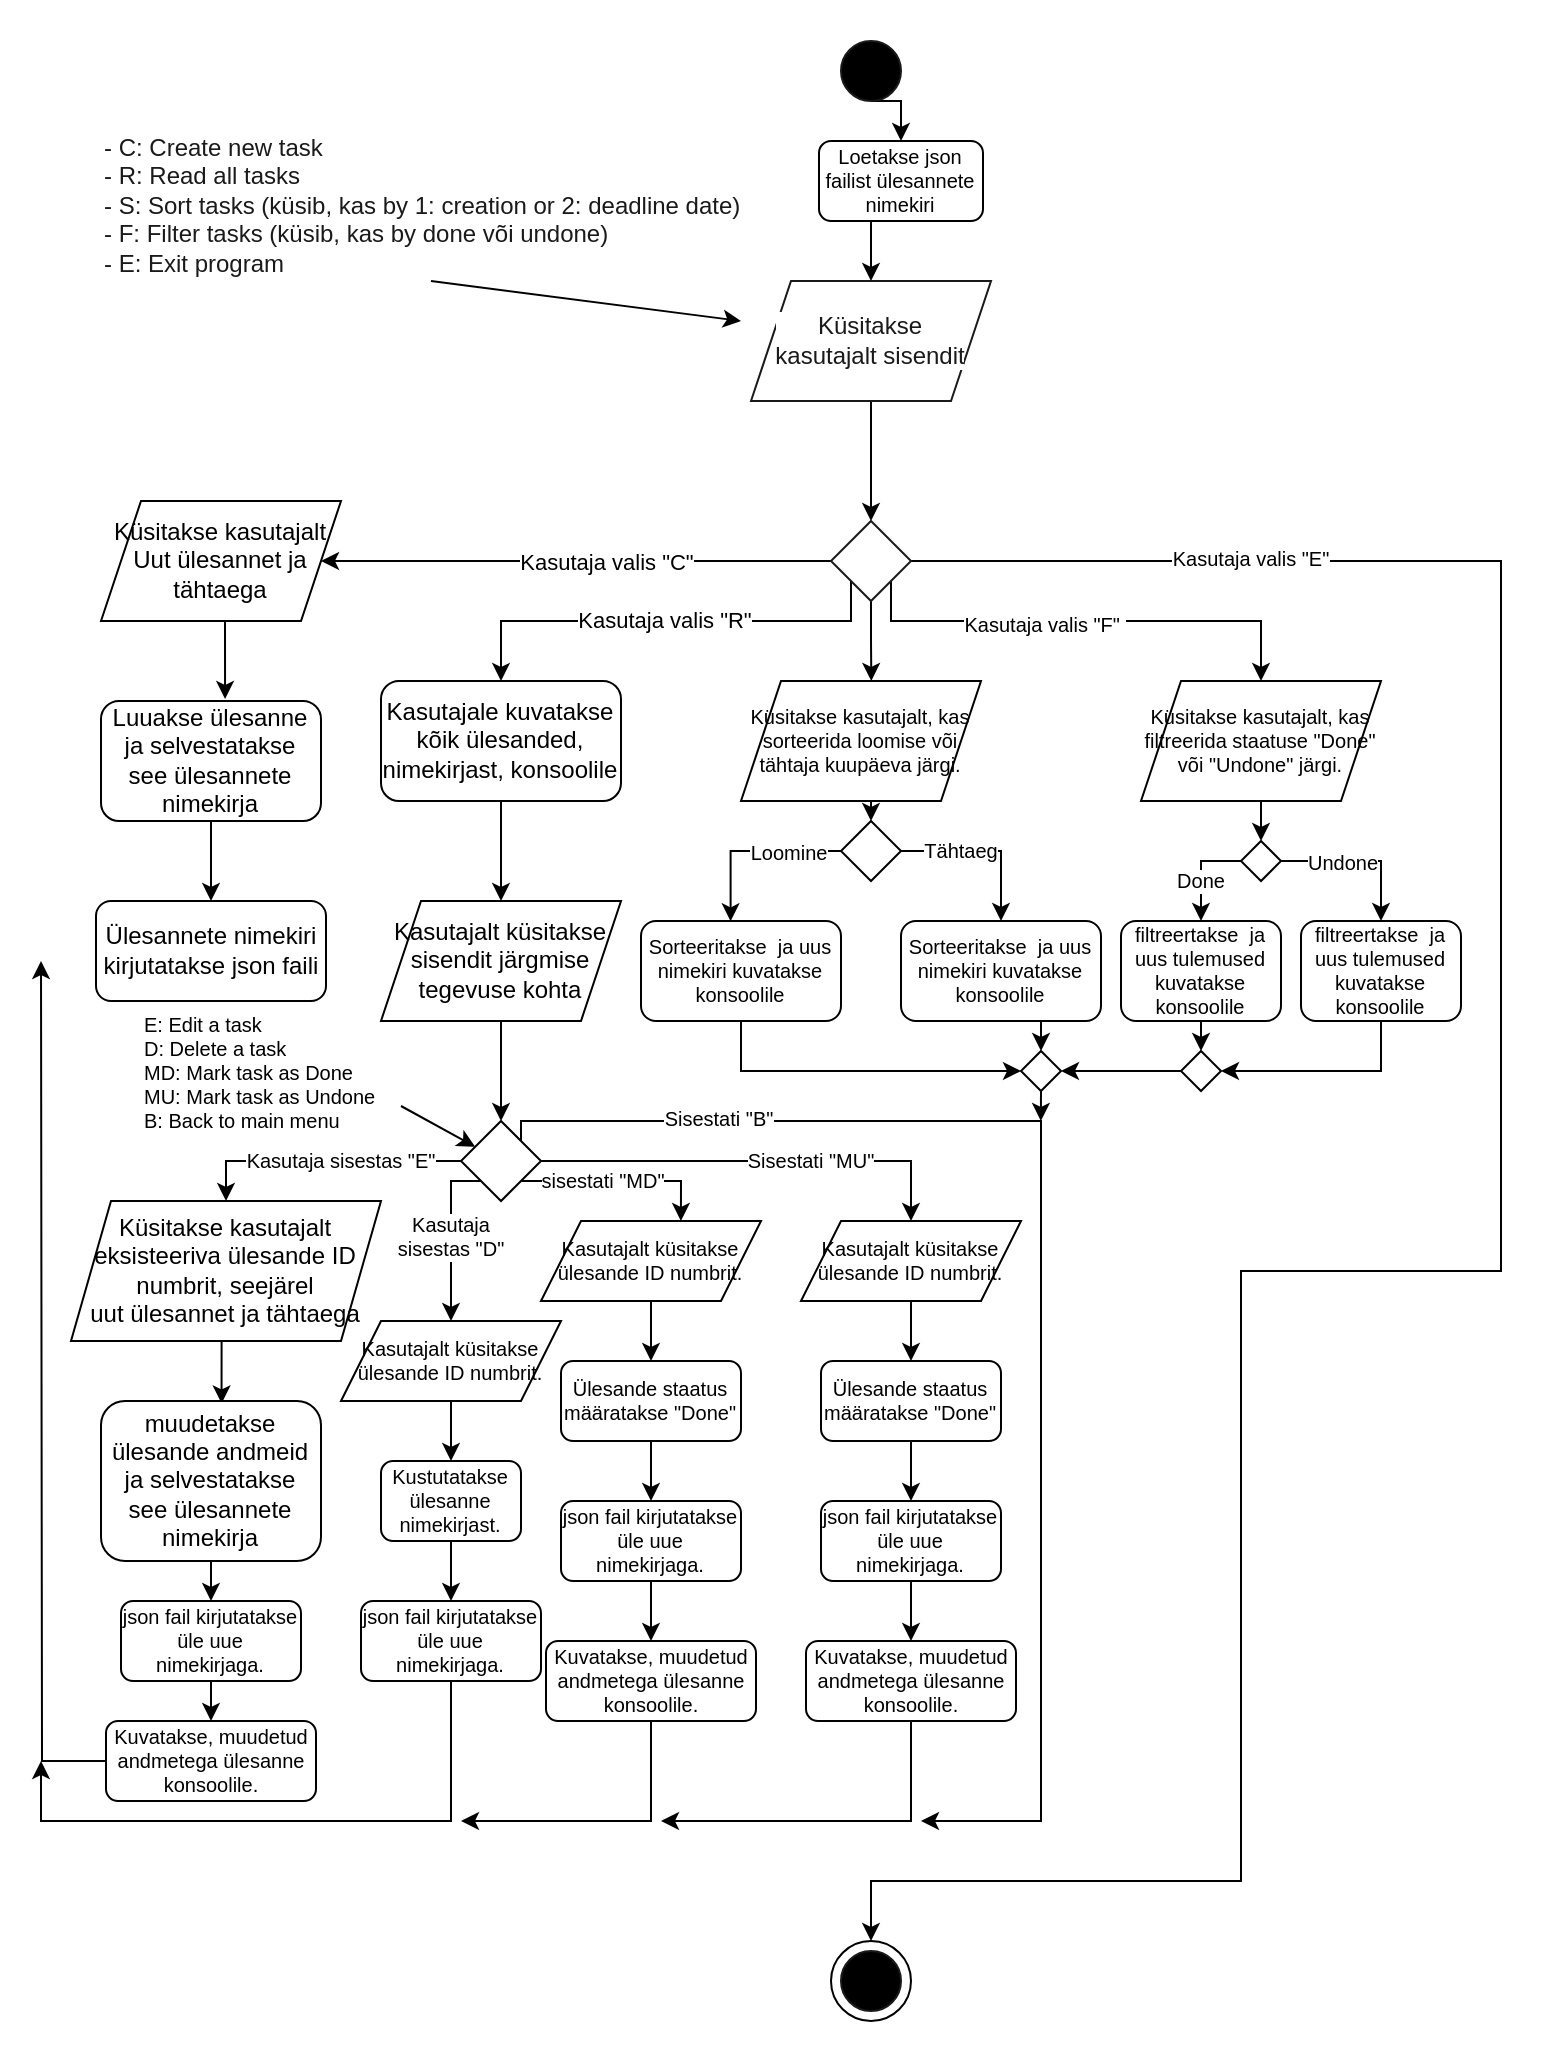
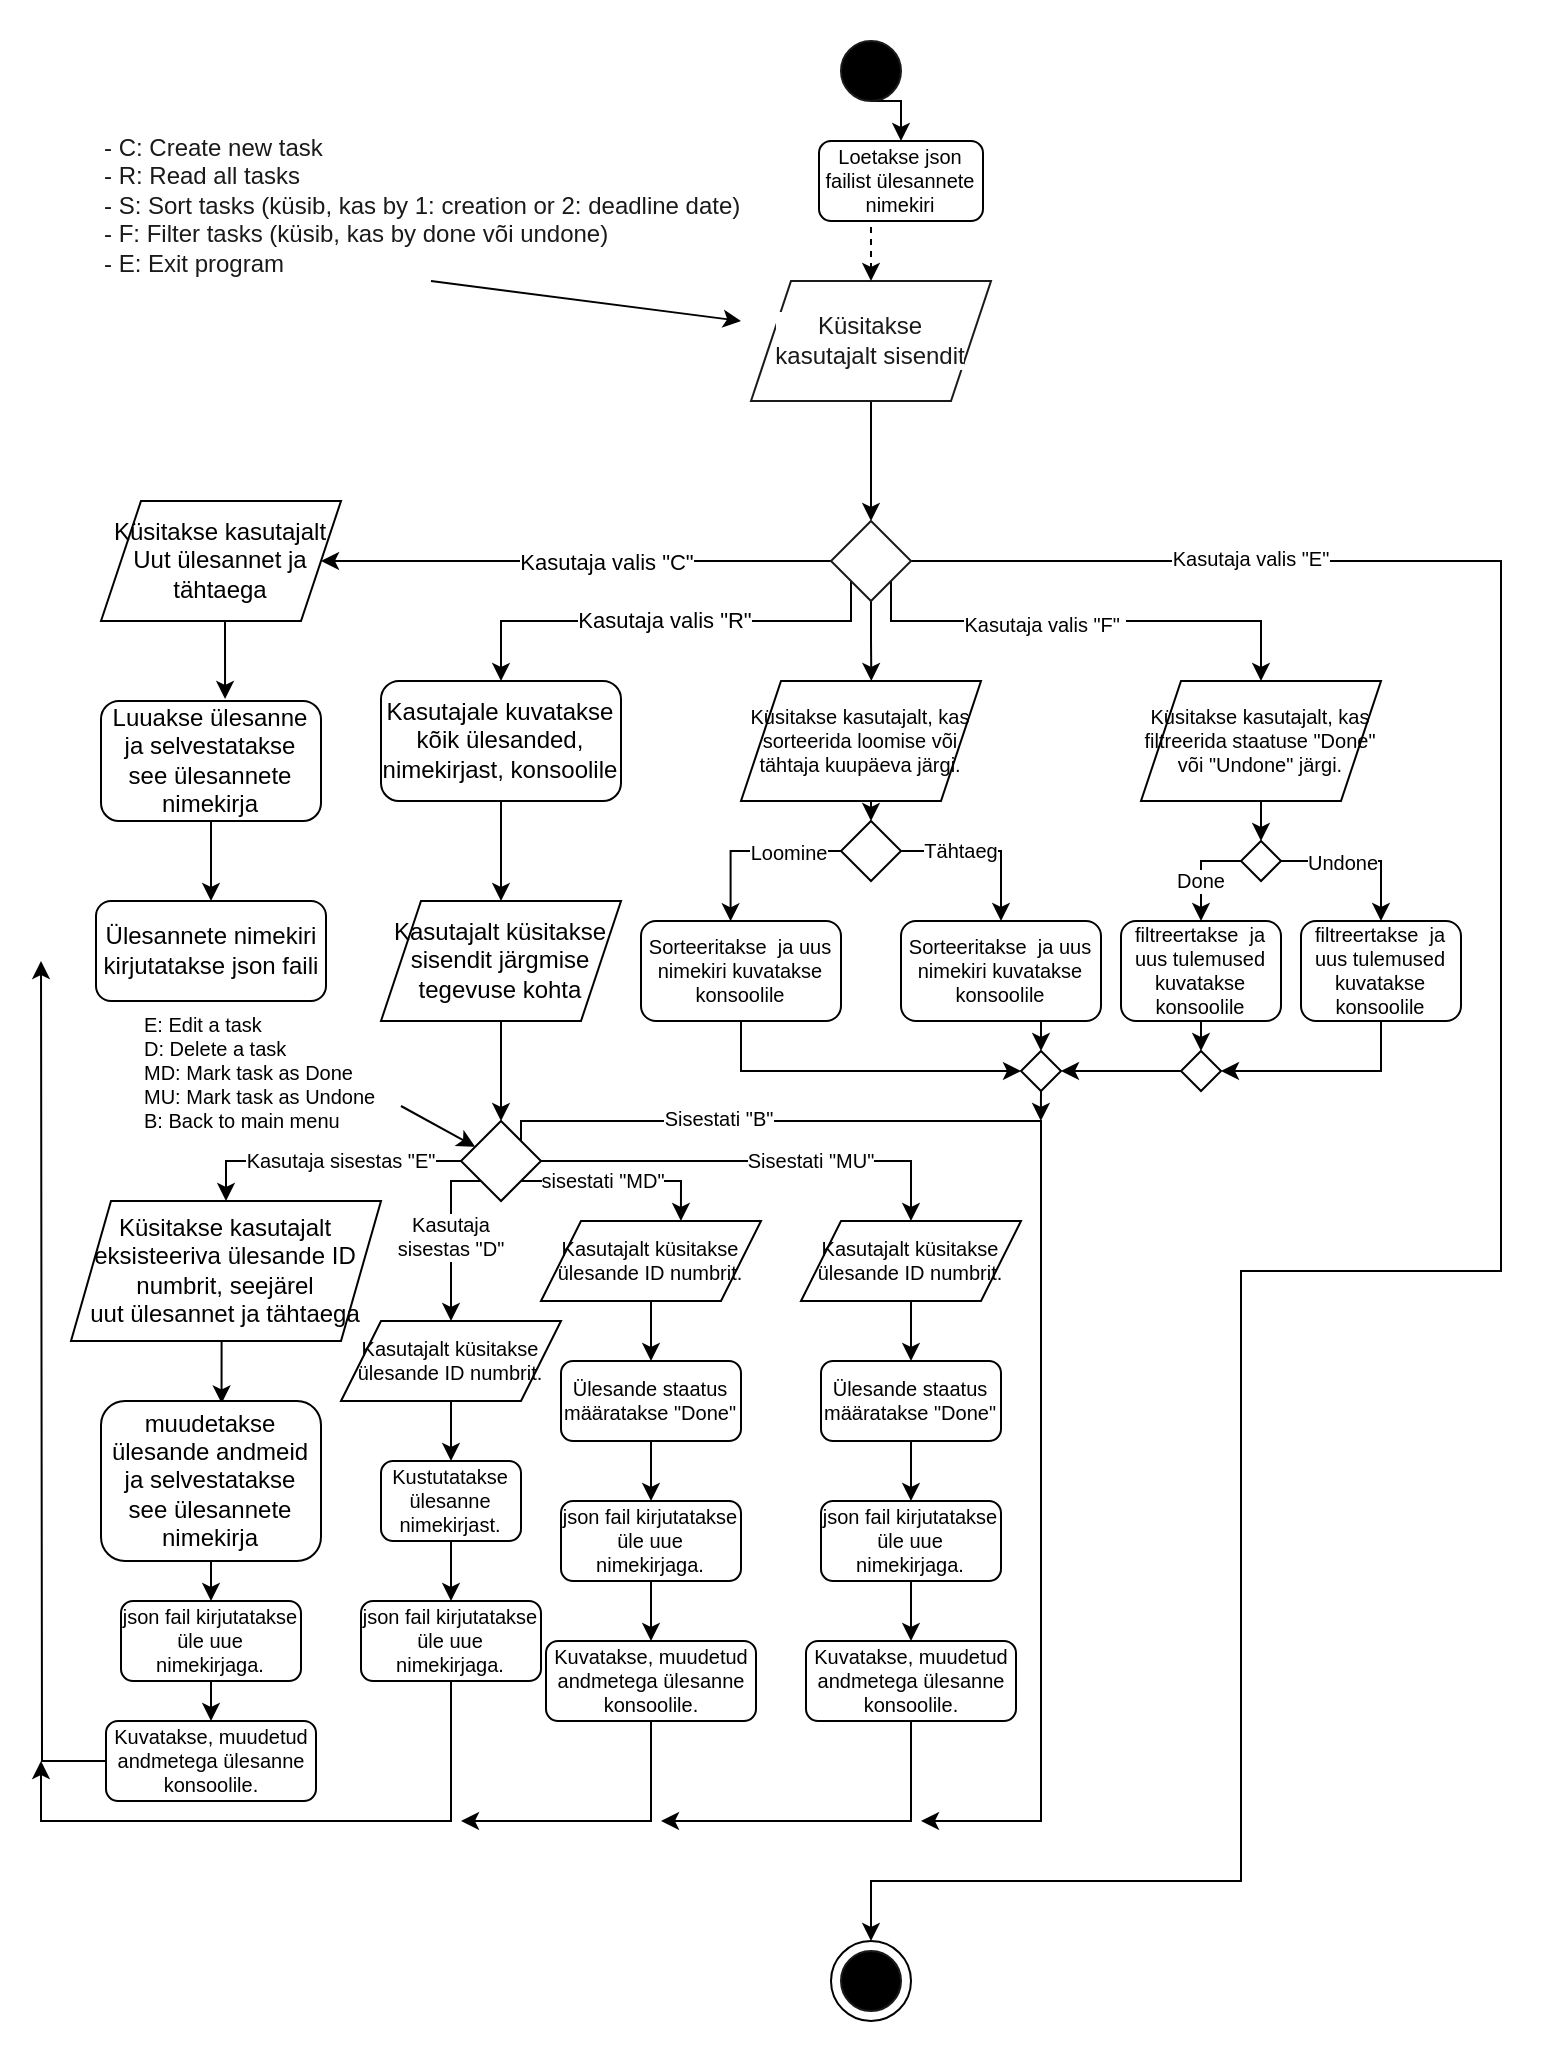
- <mxCell id="36" style="edgeStyle=orthogonalEdgeStyle;rounded=0;orthogonalLoop=1;jettySize=auto;html=1;exitX=0.5;exitY=1;exitDx=0;exitDy=0;entryX=0.5;entryY=0;entryDx=0;entryDy=0;fontSize=10;" parent="1" source="37" target="6" edge="1"><mxGeometry relative="1" as="geometry" /></mxCell>
+ <mxCell id="36" style="edgeStyle=orthogonalEdgeStyle;rounded=0;orthogonalLoop=1;jettySize=auto;html=1;exitX=0.5;exitY=1;exitDx=0;exitDy=0;entryX=0.5;entryY=0;entryDx=0;entryDy=0;fontSize=10;dashed=1;" parent="1" source="37" target="6" edge="1"><mxGeometry relative="1" as="geometry" /></mxCell>
